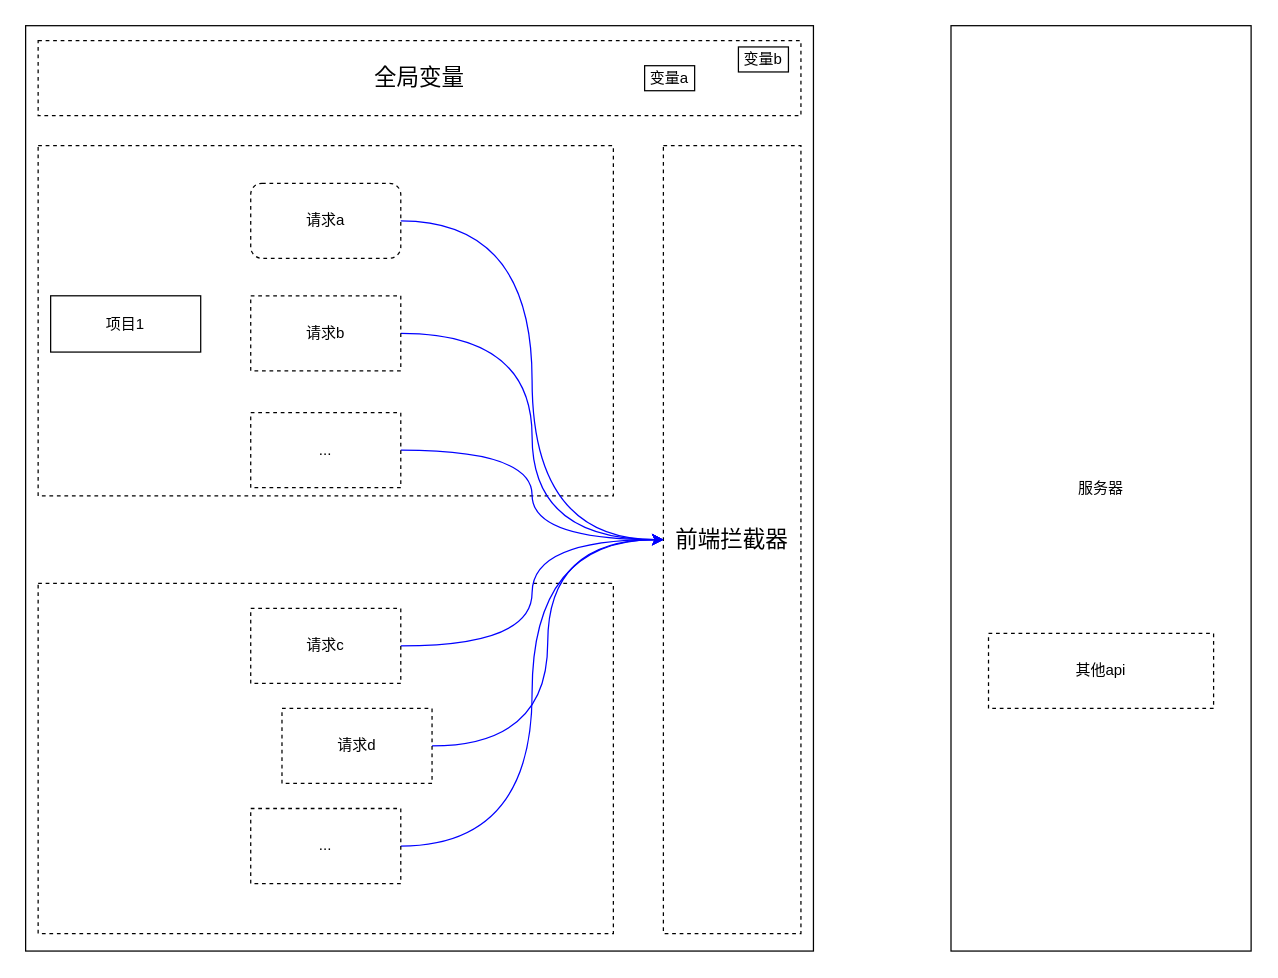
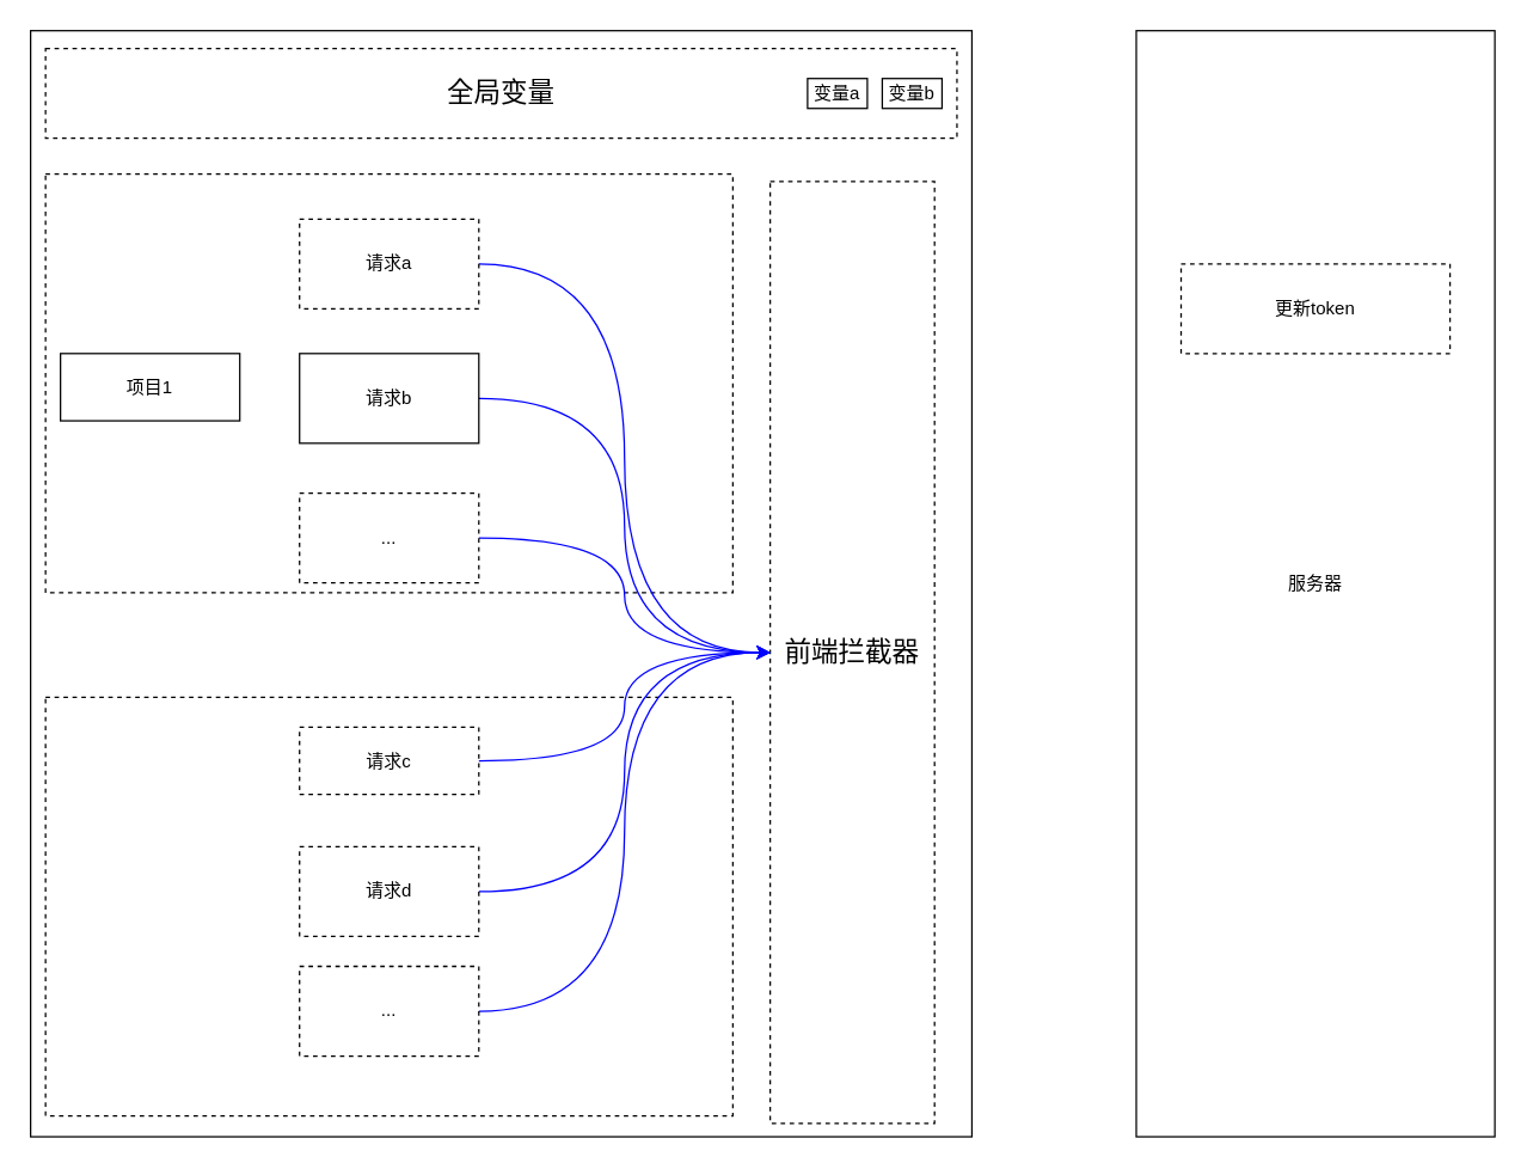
- <mxCell id="14" value="变量b" style="rounded=0;whiteSpace=wrap;html=1;sketch=0;fillColor=none;" vertex="1" parent="1"><mxGeometry x="590" y="37" width="40" height="20" as="geometry" /></mxCell>
+ <mxCell id="14" value="变量b" style="rounded=0;whiteSpace=wrap;html=1;sketch=0;fillColor=none;" vertex="1" parent="1"><mxGeometry x="590" y="52" width="40" height="20" as="geometry" /></mxCell>
- <mxCell id="13" value="变量a" style="rounded=0;whiteSpace=wrap;html=1;sketch=0;fillColor=none;" vertex="1" parent="1"><mxGeometry x="515" y="52" width="40" height="20" as="geometry" /></mxCell>
+ <mxCell id="13" value="变量a" style="rounded=0;whiteSpace=wrap;html=1;sketch=0;fillColor=none;" vertex="1" parent="1"><mxGeometry x="540" y="52" width="40" height="20" as="geometry" /></mxCell>
- <mxCell id="8" value="请求a" style="whiteSpace=wrap;html=1;dashed=1;sketch=0;fillColor=none;rounded=1;" vertex="1" parent="1"><mxGeometry x="200" y="146" width="120" height="60" as="geometry" /></mxCell>
+ <mxCell id="8" value="请求a" style="rounded=0;whiteSpace=wrap;html=1;dashed=1;sketch=0;fillColor=none;" vertex="1" parent="1"><mxGeometry x="200" y="146" width="120" height="60" as="geometry" /></mxCell>
+ <mxCell id="23" value="更新token" style="rounded=0;whiteSpace=wrap;html=1;sketch=0;fillColor=none;dashed=1;" vertex="1" parent="1"><mxGeometry x="790" y="176" width="180" height="60" as="geometry" /></mxCell>
- <mxCell id="10" value="请求b" style="rounded=0;whiteSpace=wrap;html=1;dashed=1;sketch=0;fillColor=none;" vertex="1" parent="1"><mxGeometry x="200" y="236" width="120" height="60" as="geometry" /></mxCell>
+ <mxCell id="10" value="请求b" style="rounded=0;whiteSpace=wrap;html=1;dashed=0;sketch=0;fillColor=none;" vertex="1" parent="1"><mxGeometry x="200" y="236" width="120" height="60" as="geometry" /></mxCell>
- <mxCell id="5" value="&lt;font style=&quot;font-size: 18px&quot;&gt;前端拦截器&lt;/font&gt;" style="rounded=0;whiteSpace=wrap;html=1;sketch=0;fillColor=none;dashed=1;" vertex="1" parent="1"><mxGeometry x="530" y="116" width="110" height="630" as="geometry" /></mxCell>
+ <mxCell id="5" value="&lt;font style=&quot;font-size: 18px&quot;&gt;前端拦截器&lt;/font&gt;" style="rounded=0;whiteSpace=wrap;html=1;sketch=0;fillColor=none;dashed=1;" vertex="1" parent="1"><mxGeometry x="515" y="121" width="110" height="630" as="geometry" /></mxCell>
- <mxCell id="17" value="请求c" style="rounded=0;whiteSpace=wrap;html=1;dashed=1;sketch=0;fillColor=none;" vertex="1" parent="1"><mxGeometry x="200" y="486" width="120" height="60" as="geometry" /></mxCell>
+ <mxCell id="17" value="请求c" style="rounded=0;whiteSpace=wrap;html=1;dashed=1;sketch=0;fillColor=none;" vertex="1" parent="1"><mxGeometry x="200" y="486" width="120" height="45" as="geometry" /></mxCell>
- <mxCell id="24" value="其他api" style="rounded=0;whiteSpace=wrap;html=1;dashed=1;sketch=0;fillColor=none;" vertex="1" parent="1"><mxGeometry x="790" y="506" width="180" height="60" as="geometry" /></mxCell>
- <mxCell id="19" value="请求d" style="rounded=0;whiteSpace=wrap;html=1;dashed=1;sketch=0;fillColor=none;" vertex="1" parent="1"><mxGeometry x="225" y="566" width="120" height="60" as="geometry" /></mxCell>
+ <mxCell id="19" value="请求d" style="rounded=0;whiteSpace=wrap;html=1;dashed=1;sketch=0;fillColor=none;" vertex="1" parent="1"><mxGeometry x="200" y="566" width="120" height="60" as="geometry" /></mxCell>
